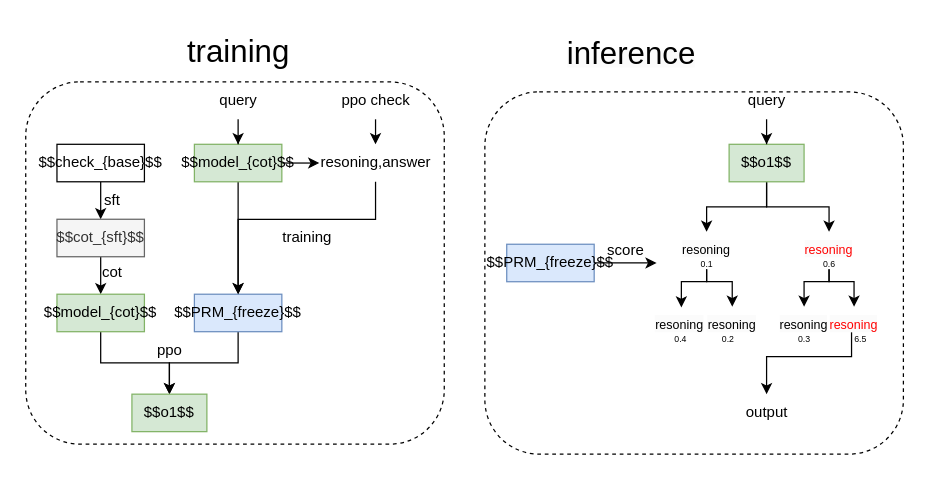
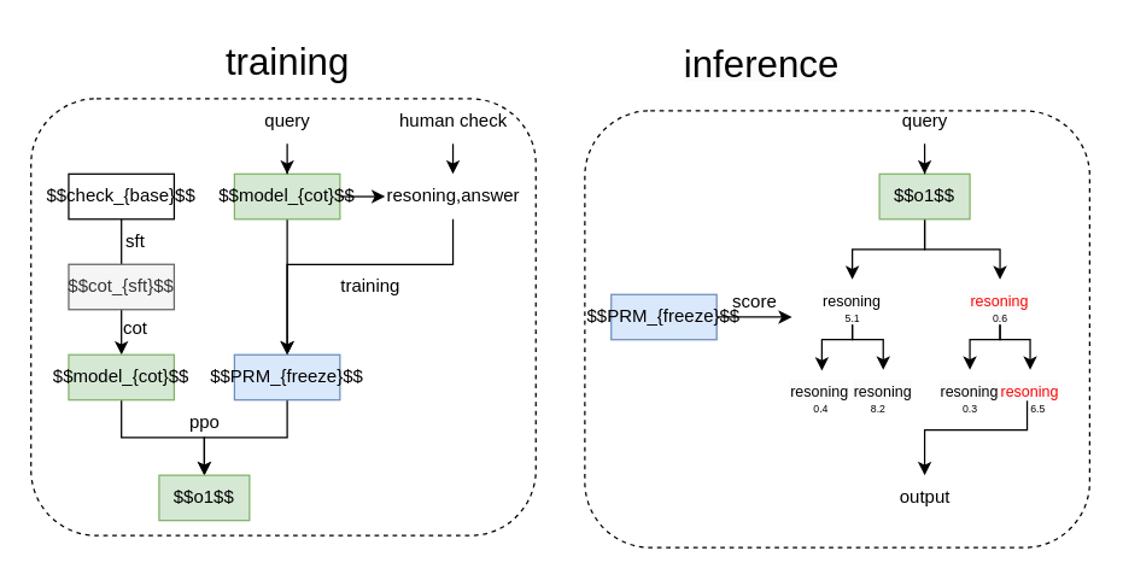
- <mxCell id="24" value="ppo check" style="text;html=1;align=center;verticalAlign=middle;resizable=0;points=[];autosize=1;strokeColor=none;fillColor=none;" vertex="1" parent="1"><mxGeometry x="255" y="65" width="90" height="30" as="geometry" /></mxCell>
+ <mxCell id="24" value="human check" style="text;html=1;align=center;verticalAlign=middle;resizable=0;points=[];autosize=1;strokeColor=none;fillColor=none;" vertex="1" parent="1"><mxGeometry x="255" y="65" width="90" height="30" as="geometry" /></mxCell>
- <mxCell id="5" style="edgeStyle=orthogonalEdgeStyle;rounded=0;orthogonalLoop=1;jettySize=auto;html=1;entryX=0.5;entryY=0;entryDx=0;entryDy=0;" edge="1" parent="1" source="6" target="8"><mxGeometry relative="1" as="geometry" /></mxCell>
+ <mxCell id="5" style="edgeStyle=orthogonalEdgeStyle;rounded=0;orthogonalLoop=1;jettySize=auto;html=1;entryX=0.5;entryY=0;entryDx=0;entryDy=0;endArrow=none;" edge="1" parent="1" source="6" target="8"><mxGeometry relative="1" as="geometry" /></mxCell>
- <mxCell id="47" value="&lt;font style=&quot;font-size: 7px;&quot;&gt;0.1&lt;/font&gt;" style="text;html=1;align=center;verticalAlign=middle;resizable=0;points=[];autosize=1;strokeColor=none;fillColor=none;" vertex="1" parent="1"><mxGeometry x="550" y="195" width="30" height="30" as="geometry" /></mxCell>
+ <mxCell id="47" value="&lt;font style=&quot;font-size: 7px;&quot;&gt;5.1&lt;/font&gt;" style="text;html=1;align=center;verticalAlign=middle;resizable=0;points=[];autosize=1;strokeColor=none;fillColor=none;" vertex="1" parent="1"><mxGeometry x="550" y="195" width="30" height="30" as="geometry" /></mxCell>
- <mxCell id="50" value="&lt;font style=&quot;font-size: 7px;&quot;&gt;0.2&lt;/font&gt;" style="text;html=1;align=center;verticalAlign=middle;resizable=0;points=[];autosize=1;strokeColor=none;fillColor=none;" vertex="1" parent="1"><mxGeometry x="567" y="255" width="30" height="30" as="geometry" /></mxCell>
+ <mxCell id="50" value="&lt;font style=&quot;font-size: 7px;&quot;&gt;8.2&lt;/font&gt;" style="text;html=1;align=center;verticalAlign=middle;resizable=0;points=[];autosize=1;strokeColor=none;fillColor=none;" vertex="1" parent="1"><mxGeometry x="567" y="255" width="30" height="30" as="geometry" /></mxCell>
